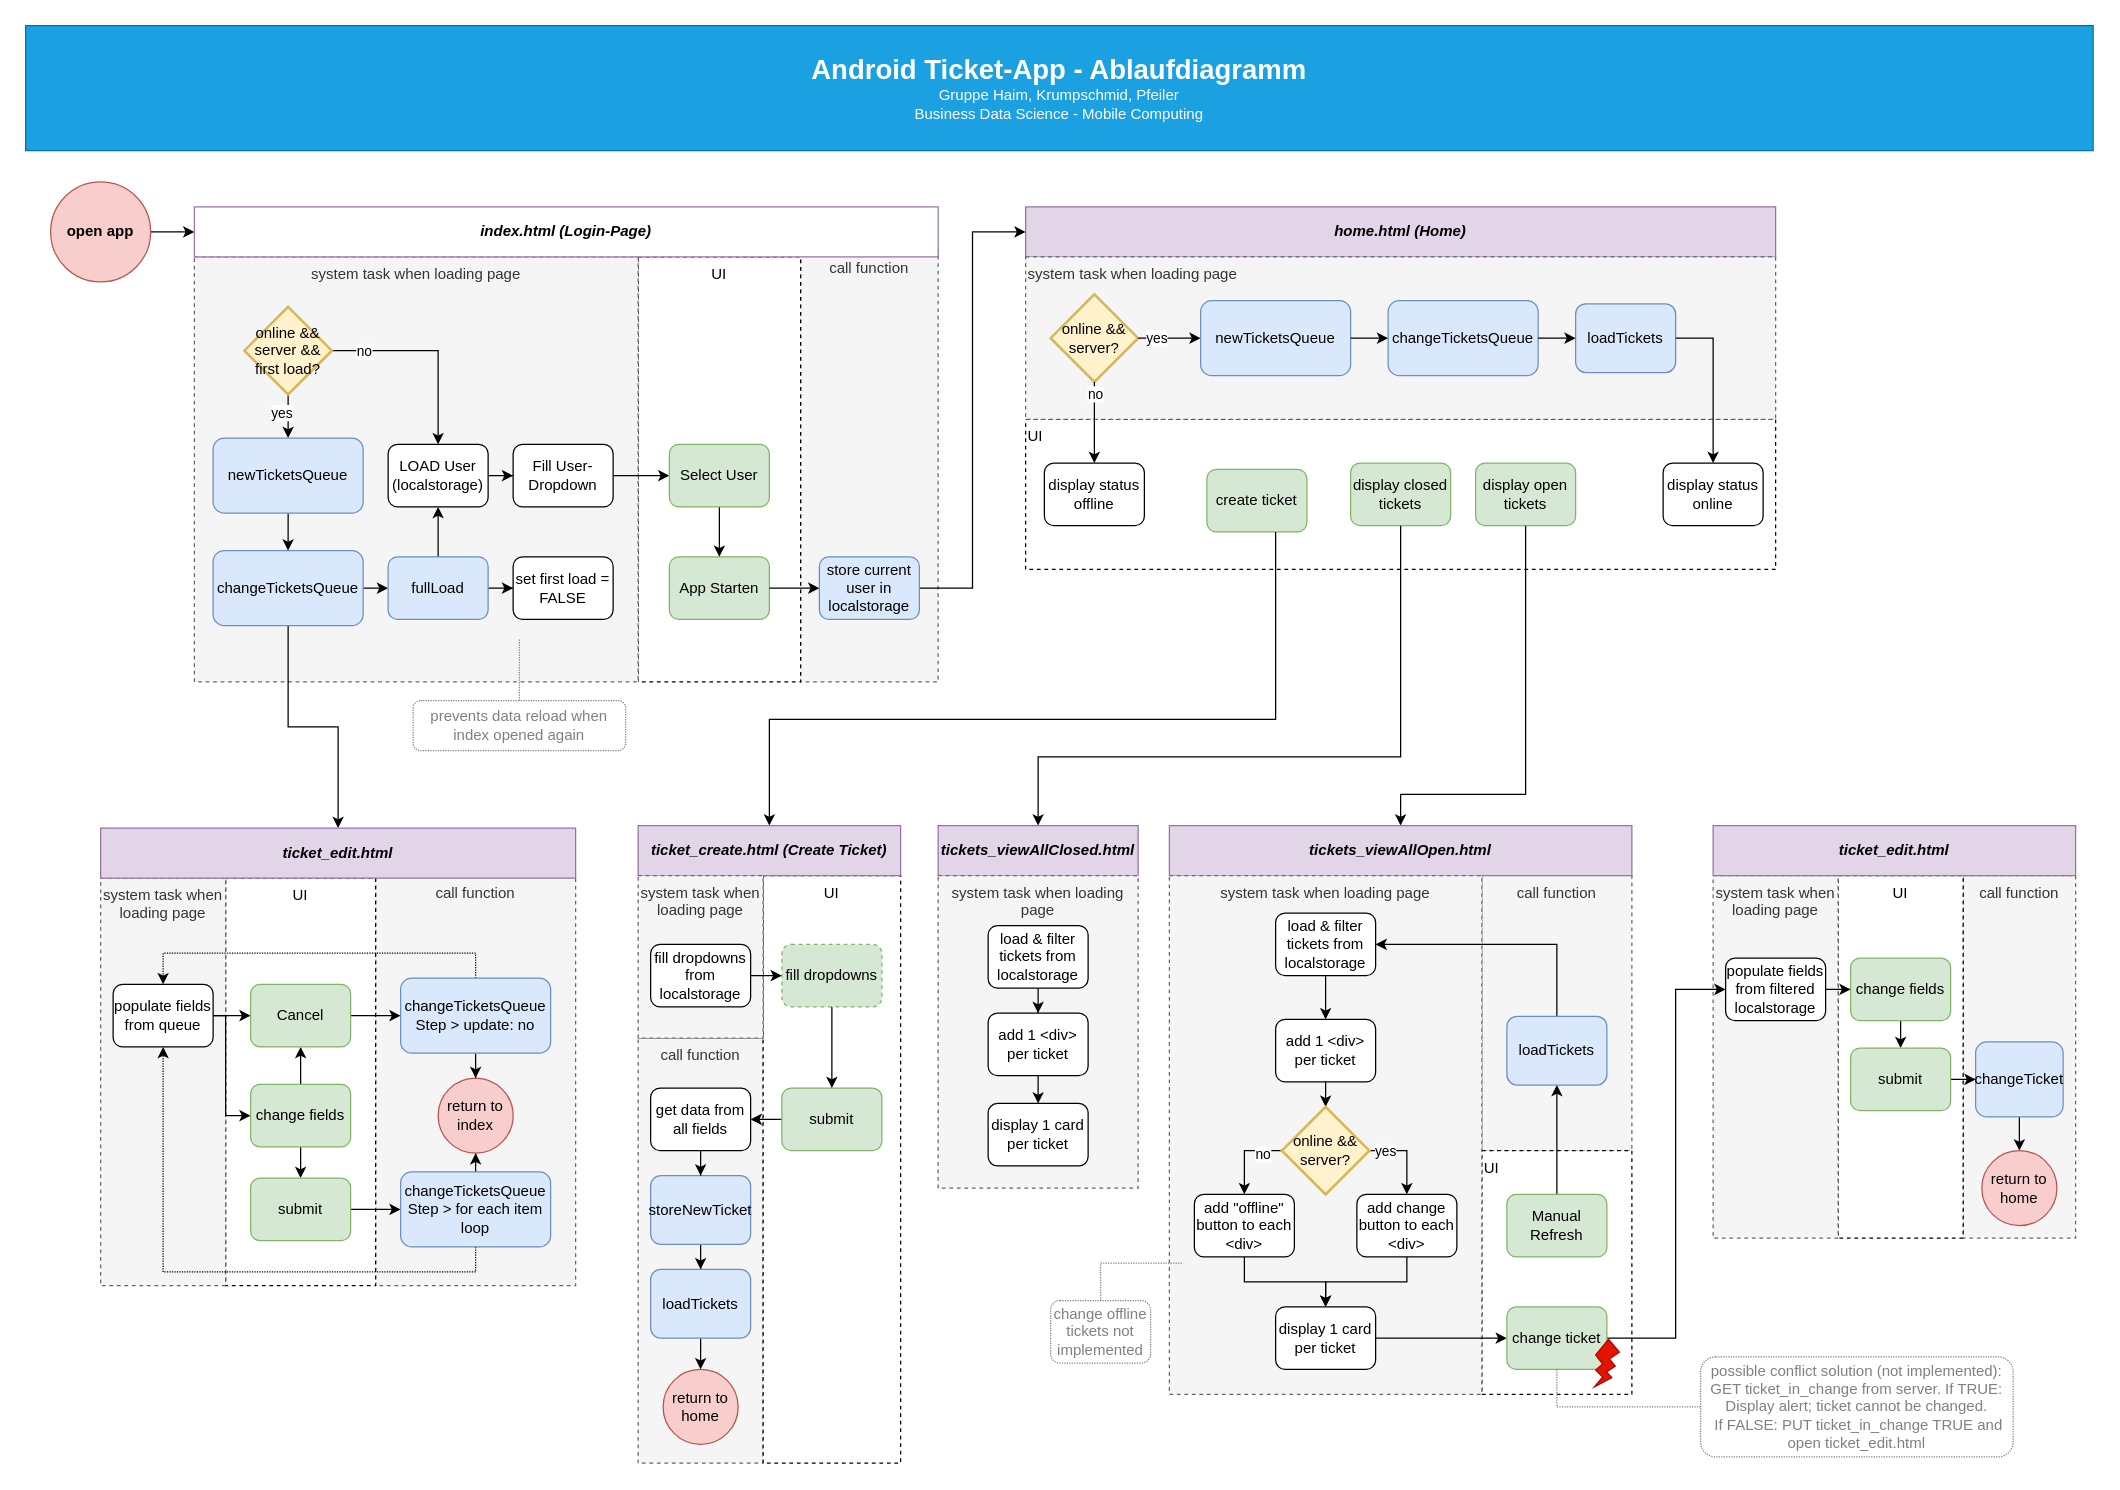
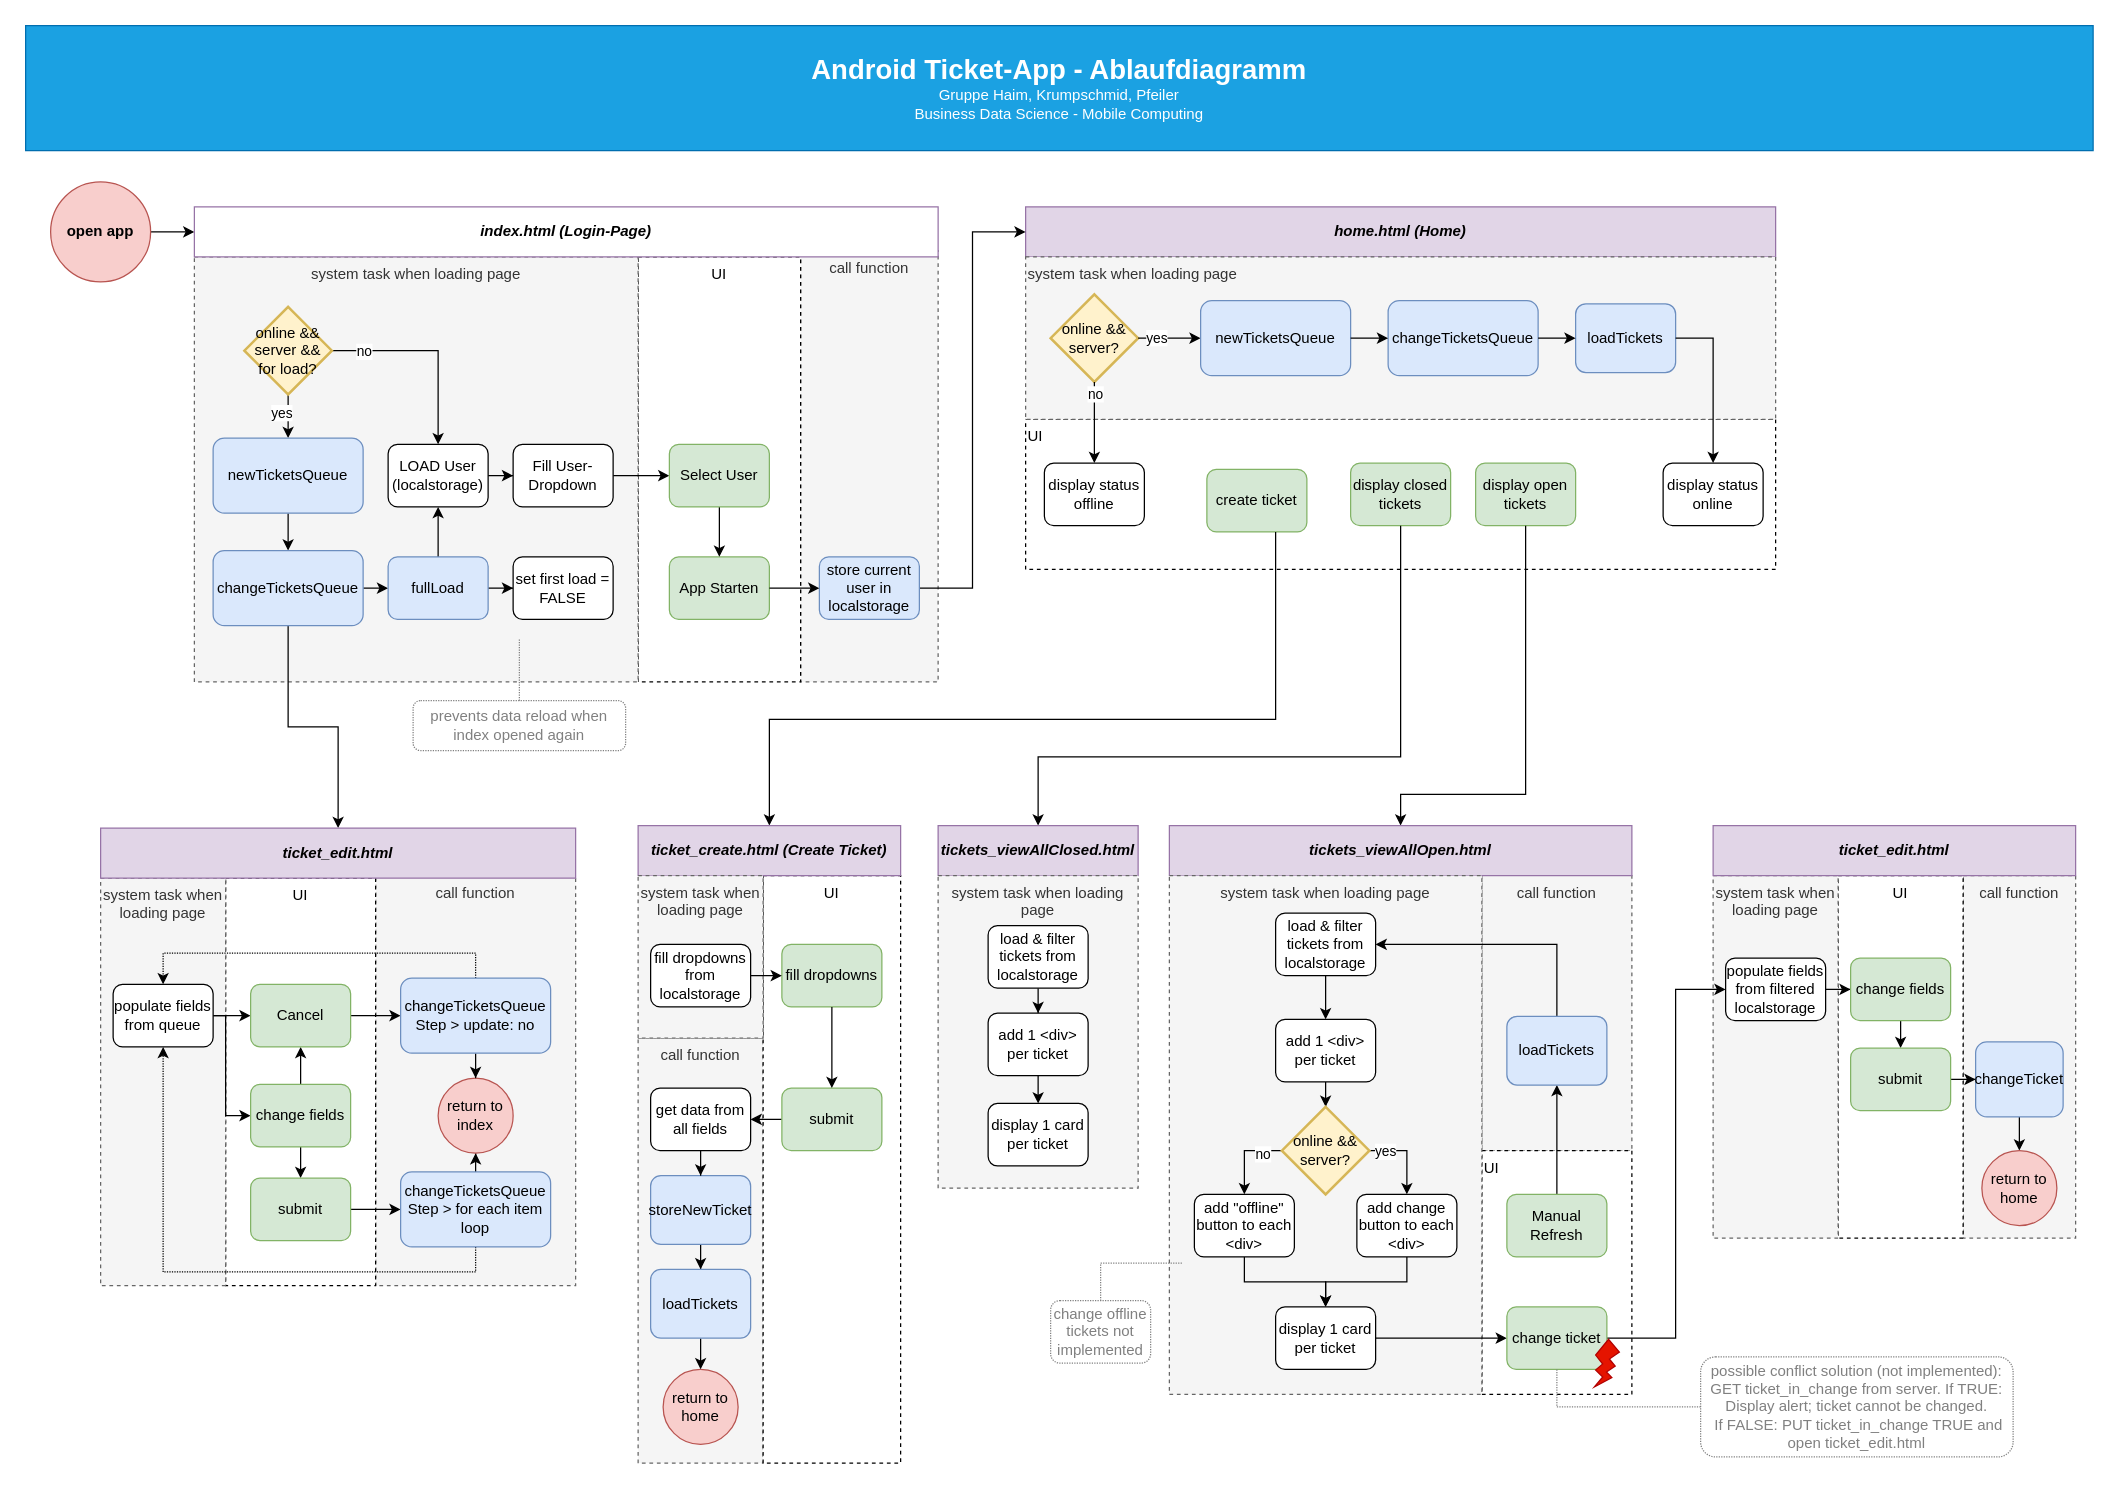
- <mxCell id="35" value="online &amp;amp;&amp;amp; server &amp;amp;&amp;amp; first load?" style="strokeWidth=2;html=1;shape=mxgraph.flowchart.decision;whiteSpace=wrap;fillColor=#fff2cc;strokeColor=#d6b656;" vertex="1" parent="1"><mxGeometry x="195" y="245" width="70" height="70" as="geometry" /></mxCell>
+ <mxCell id="35" value="online &amp;amp;&amp;amp; server &amp;amp;&amp;amp; for load?" style="strokeWidth=2;html=1;shape=mxgraph.flowchart.decision;whiteSpace=wrap;fillColor=#fff2cc;strokeColor=#d6b656;" vertex="1" parent="1"><mxGeometry x="195" y="245" width="70" height="70" as="geometry" /></mxCell>
- <mxCell id="136" value="fill dropdowns" style="rounded=1;whiteSpace=wrap;html=1;fillColor=#d5e8d4;strokeColor=#82b366;dashed=1;" vertex="1" parent="1"><mxGeometry x="625" y="755" width="80" height="50" as="geometry" /></mxCell>
+ <mxCell id="136" value="fill dropdowns" style="rounded=1;whiteSpace=wrap;html=1;fillColor=#d5e8d4;strokeColor=#82b366;" vertex="1" parent="1"><mxGeometry x="625" y="755" width="80" height="50" as="geometry" /></mxCell>
